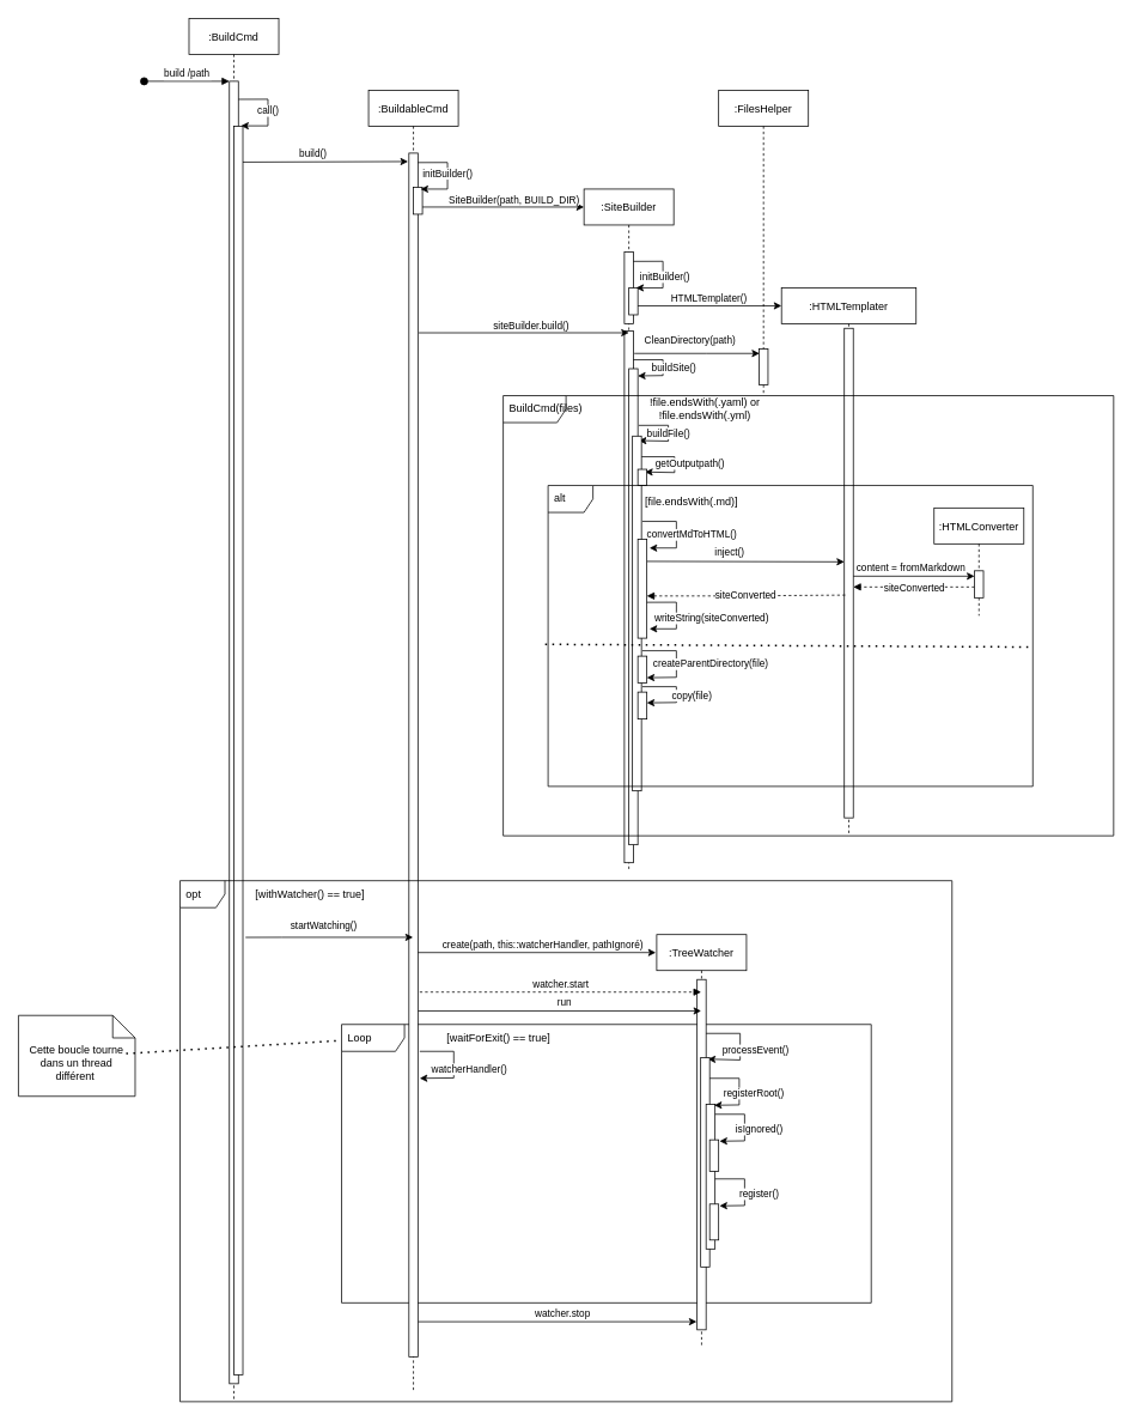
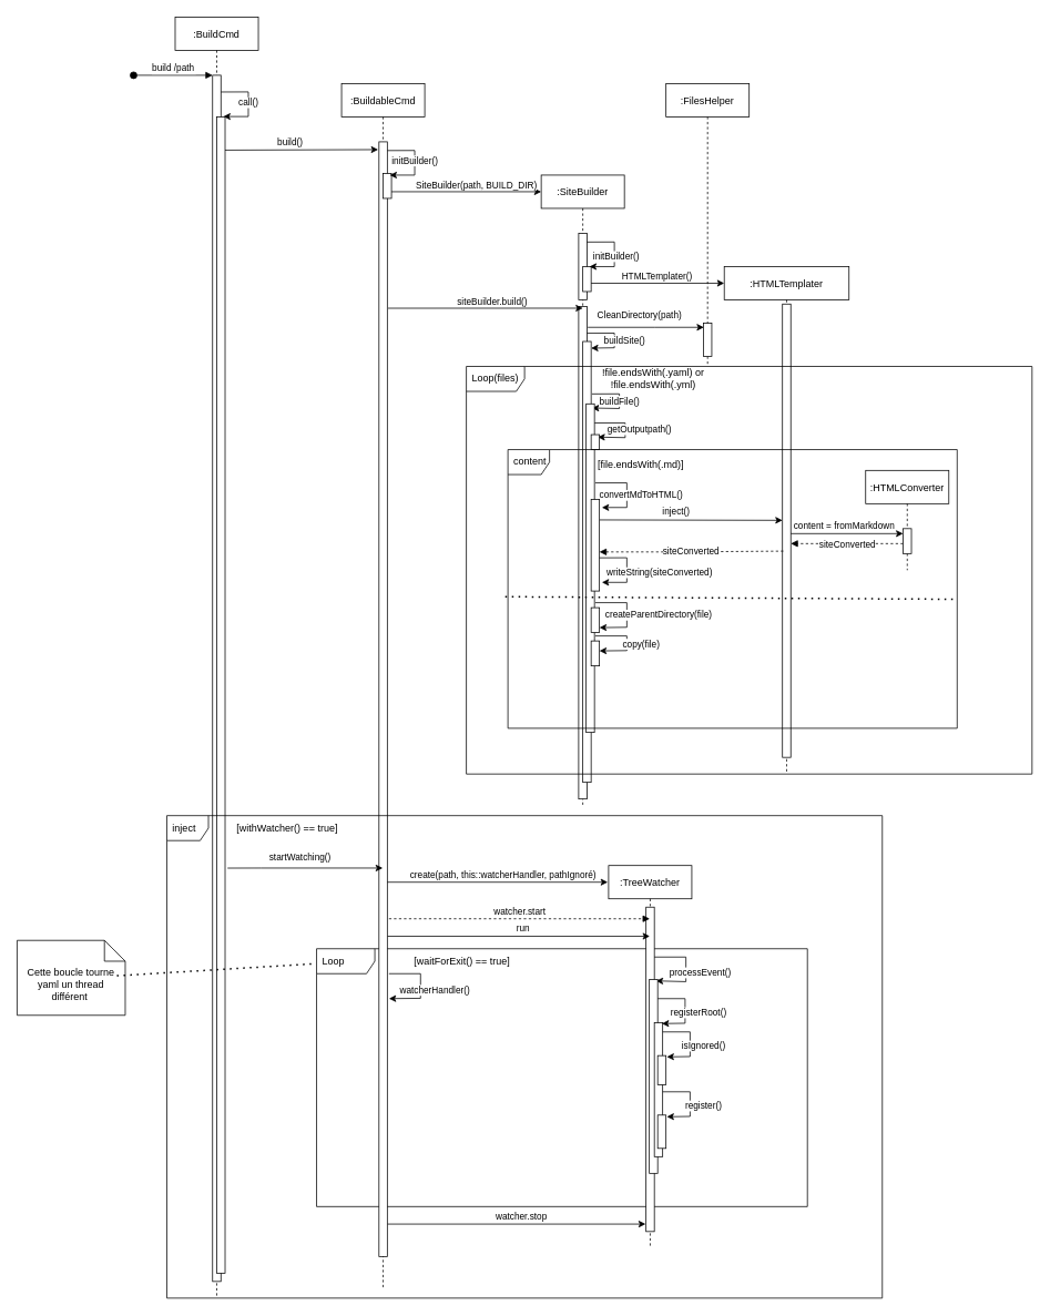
- <mxCell id="78" value="BuildCmd(files)" style="shape=umlFrame;whiteSpace=wrap;html=1;width=70;height=30;boundedLbl=1;verticalAlign=middle;align=left;spacingLeft=5;" vertex="1" parent="1"><mxGeometry x="560" y="440" width="680" height="490" as="geometry" /></mxCell>
+ <mxCell id="78" value="Loop(files)" style="shape=umlFrame;whiteSpace=wrap;html=1;width=70;height=30;boundedLbl=1;verticalAlign=middle;align=left;spacingLeft=5;" vertex="1" parent="1"><mxGeometry x="560" y="440" width="680" height="490" as="geometry" /></mxCell>
- <mxCell id="79" value="alt" style="shape=umlFrame;whiteSpace=wrap;html=1;width=50;height=30;boundedLbl=1;verticalAlign=middle;align=left;spacingLeft=5;" vertex="1" parent="1"><mxGeometry x="610" y="540" width="540" height="335" as="geometry" /></mxCell>
+ <mxCell id="79" value="content" style="shape=umlFrame;whiteSpace=wrap;html=1;width=50;height=30;boundedLbl=1;verticalAlign=middle;align=left;spacingLeft=5;" vertex="1" parent="1"><mxGeometry x="610" y="540" width="540" height="335" as="geometry" /></mxCell>
- <mxCell id="82" value="opt" style="shape=umlFrame;whiteSpace=wrap;html=1;width=50;height=30;boundedLbl=1;verticalAlign=middle;align=left;spacingLeft=5;" vertex="1" parent="1"><mxGeometry x="200" y="980" width="860" height="580" as="geometry" /></mxCell>
+ <mxCell id="82" value="inject" style="shape=umlFrame;whiteSpace=wrap;html=1;width=50;height=30;boundedLbl=1;verticalAlign=middle;align=left;spacingLeft=5;" vertex="1" parent="1"><mxGeometry x="200" y="980" width="860" height="580" as="geometry" /></mxCell>
- <mxCell id="80" value="Cette boucle tourne dans un thread différent&amp;nbsp;" style="shape=note2;boundedLbl=1;whiteSpace=wrap;html=1;size=25;verticalAlign=top;align=center;" vertex="1" parent="1"><mxGeometry x="20" y="1130" width="130" height="90" as="geometry" /></mxCell>
+ <mxCell id="80" value="Cette boucle tourne yaml un thread différent&amp;nbsp;" style="shape=note2;boundedLbl=1;whiteSpace=wrap;html=1;size=25;verticalAlign=top;align=center;" vertex="1" parent="1"><mxGeometry x="20" y="1130" width="130" height="90" as="geometry" /></mxCell>
